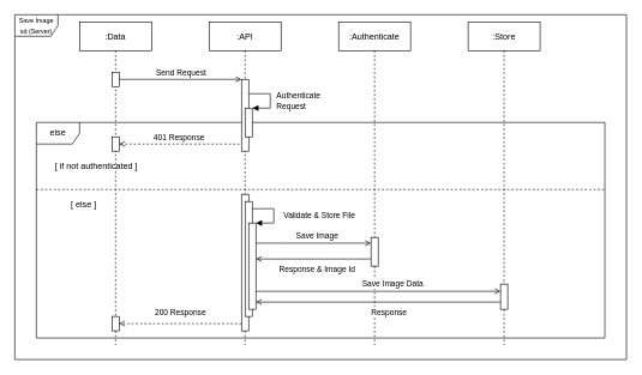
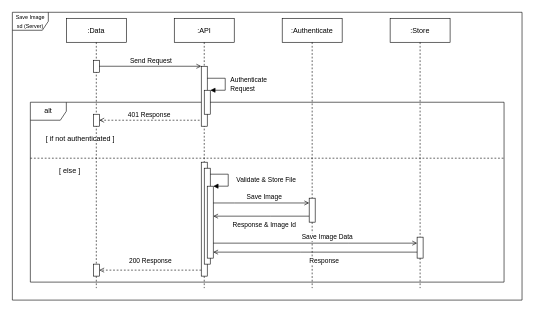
- <mxCell id="5" value="else" style="shape=umlFrame;whiteSpace=wrap;html=1;" parent="3" vertex="1"><mxGeometry width="790" height="300" as="geometry" /></mxCell>
+ <mxCell id="5" value="alt" style="shape=umlFrame;whiteSpace=wrap;html=1;" parent="3" vertex="1"><mxGeometry width="790" height="300" as="geometry" /></mxCell>
